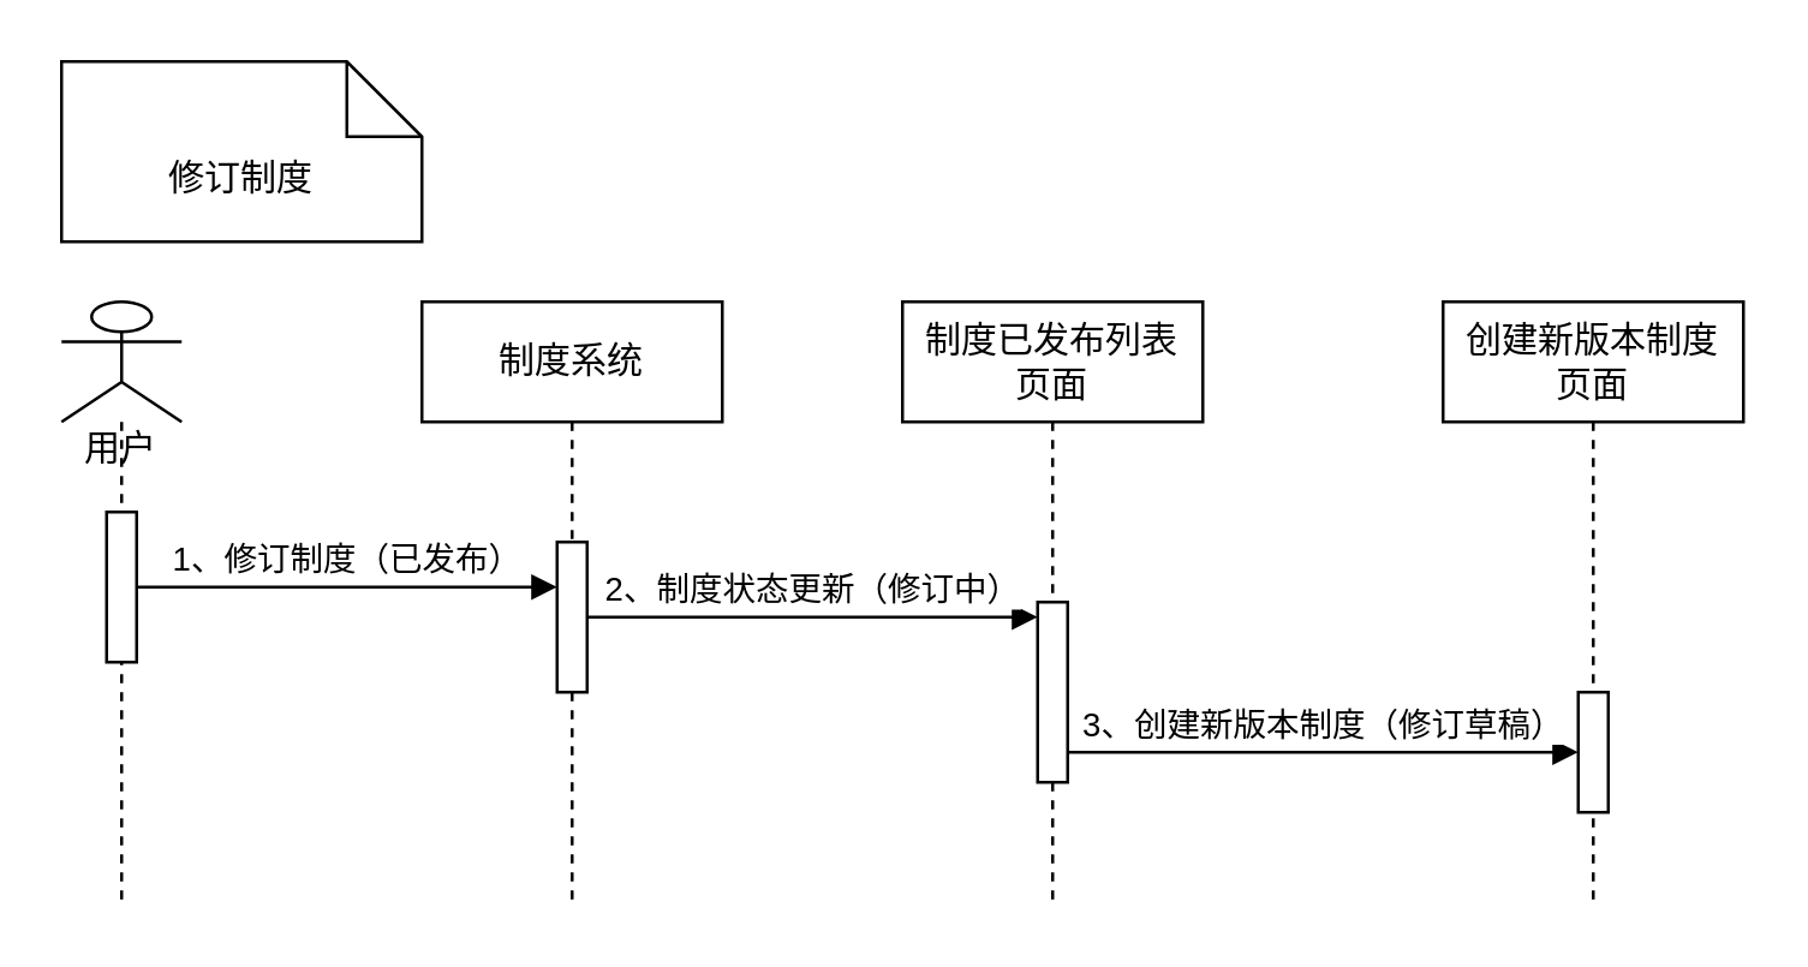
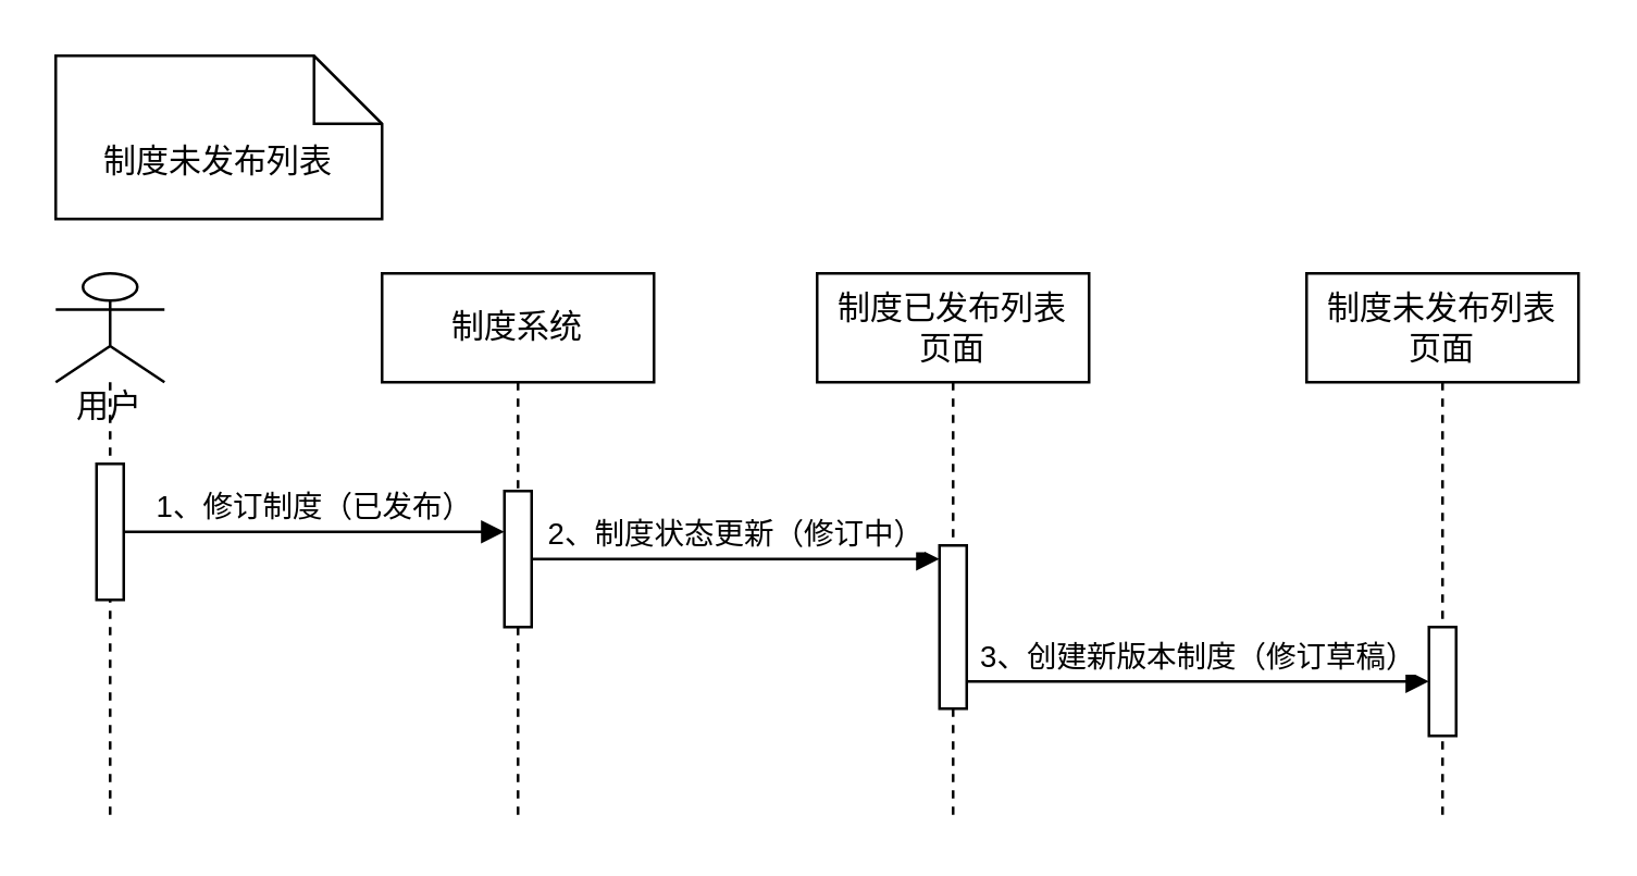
- <mxCell id="2" value="修订制度" style="shape=note2;boundedLbl=1;whiteSpace=wrap;html=1;size=25;verticalAlign=top;align=center;" vertex="1" parent="1"><mxGeometry x="20" y="20" width="120" height="60" as="geometry" /></mxCell>
+ <mxCell id="2" value="制度未发布列表" style="shape=note2;boundedLbl=1;whiteSpace=wrap;html=1;size=25;verticalAlign=top;align=center;" vertex="1" parent="1"><mxGeometry x="20" y="20" width="120" height="60" as="geometry" /></mxCell>
- <mxCell id="11" value="创建新版本制度&lt;div&gt;页面&lt;/div&gt;" style="shape=umlLifeline;perimeter=lifelinePerimeter;whiteSpace=wrap;html=1;container=1;dropTarget=0;collapsible=0;recursiveResize=0;outlineConnect=0;portConstraint=eastwest;newEdgeStyle={&quot;curved&quot;:0,&quot;rounded&quot;:0};" vertex="1" parent="1"><mxGeometry x="480" y="100" width="100" height="200" as="geometry" /></mxCell>
+ <mxCell id="11" value="制度未发布列表&lt;div&gt;页面&lt;/div&gt;" style="shape=umlLifeline;perimeter=lifelinePerimeter;whiteSpace=wrap;html=1;container=1;dropTarget=0;collapsible=0;recursiveResize=0;outlineConnect=0;portConstraint=eastwest;newEdgeStyle={&quot;curved&quot;:0,&quot;rounded&quot;:0};" vertex="1" parent="1"><mxGeometry x="480" y="100" width="100" height="200" as="geometry" /></mxCell>
